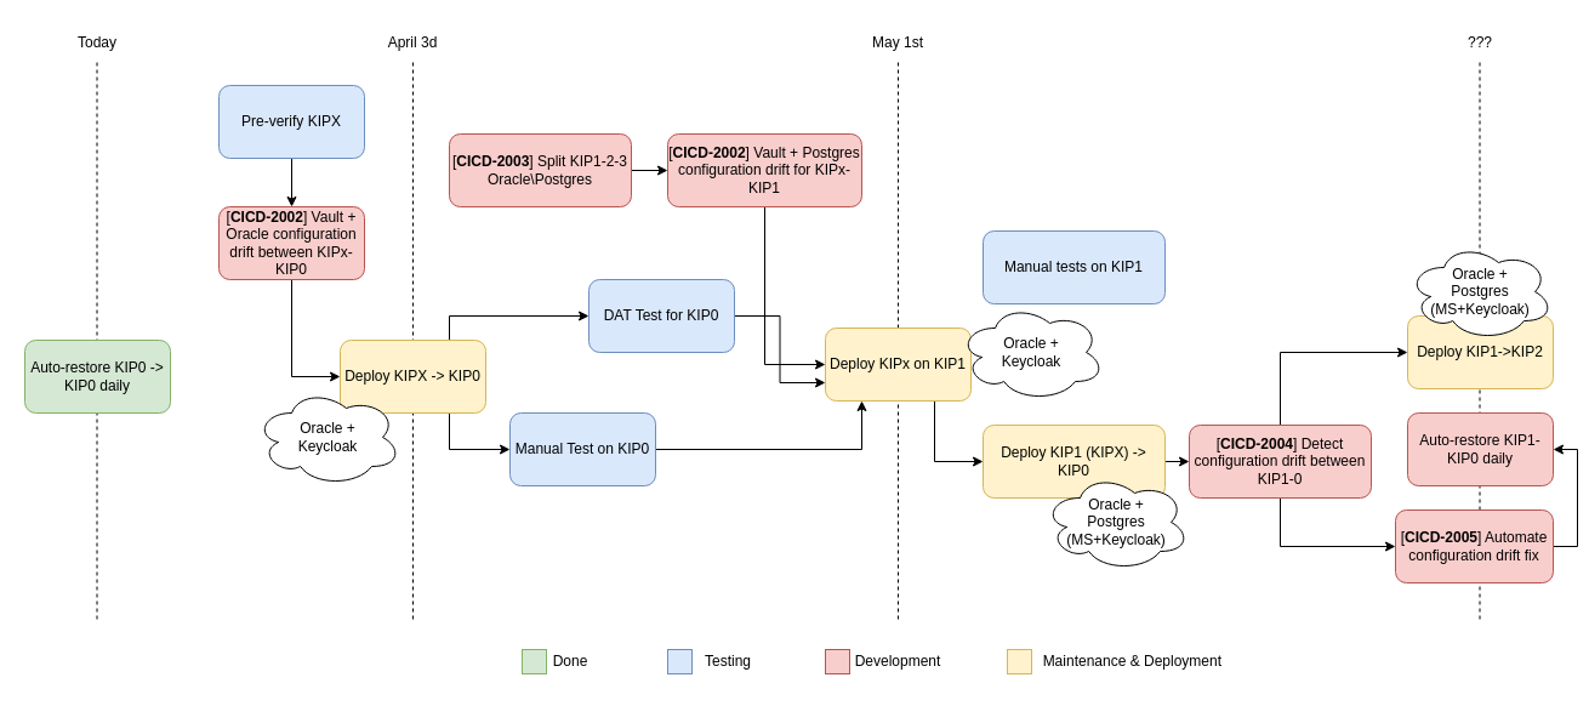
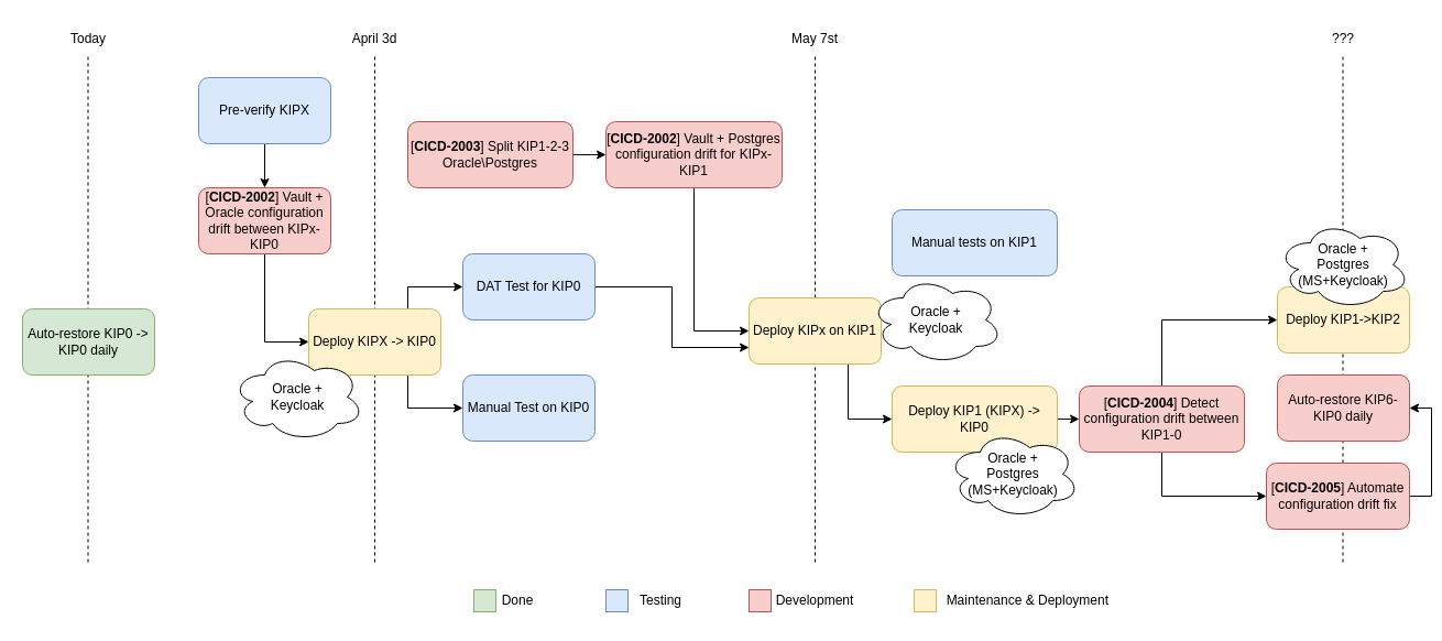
- <mxCell id="13" value="May 1st" style="text;strokeColor=none;align=center;fillColor=none;html=1;verticalAlign=middle;whiteSpace=wrap;rounded=0;" vertex="1" parent="1"><mxGeometry x="710" y="20" width="60" height="30" as="geometry" /></mxCell>
+ <mxCell id="13" value="May 7st" style="text;strokeColor=none;align=center;fillColor=none;html=1;verticalAlign=middle;whiteSpace=wrap;rounded=0;" vertex="1" parent="1"><mxGeometry x="710" y="20" width="60" height="30" as="geometry" /></mxCell>
- <mxCell id="15" value="DAT Test for KIP0" style="rounded=1;whiteSpace=wrap;html=1;fillColor=#dae8fc;strokeColor=#6c8ebf;" vertex="1" parent="1"><mxGeometry x="485" y="230" width="120" height="60" as="geometry" /></mxCell>
+ <mxCell id="15" value="DAT Test for KIP0" style="rounded=1;whiteSpace=wrap;html=1;fillColor=#dae8fc;strokeColor=#6c8ebf;" vertex="1" parent="1"><mxGeometry x="420" y="230" width="120" height="60" as="geometry" /></mxCell>
- <mxCell id="16" style="edgeStyle=orthogonalEdgeStyle;rounded=0;orthogonalLoop=1;jettySize=auto;html=1;exitX=1;exitY=0.5;exitDx=0;exitDy=0;entryX=0.25;entryY=1;entryDx=0;entryDy=0;" edge="1" parent="1" source="17" target="23"><mxGeometry relative="1" as="geometry" /></mxCell>
- <mxCell id="33" value="Auto-restore KIP1-KIP0 daily" style="rounded=1;whiteSpace=wrap;html=1;fillColor=#f8cecc;strokeColor=#b85450;" vertex="1" parent="1"><mxGeometry x="1160" y="340" width="120" height="60" as="geometry" /></mxCell>
+ <mxCell id="33" value="Auto-restore KIP6-KIP0 daily" style="rounded=1;whiteSpace=wrap;html=1;fillColor=#f8cecc;strokeColor=#b85450;" vertex="1" parent="1"><mxGeometry x="1160" y="340" width="120" height="60" as="geometry" /></mxCell>
